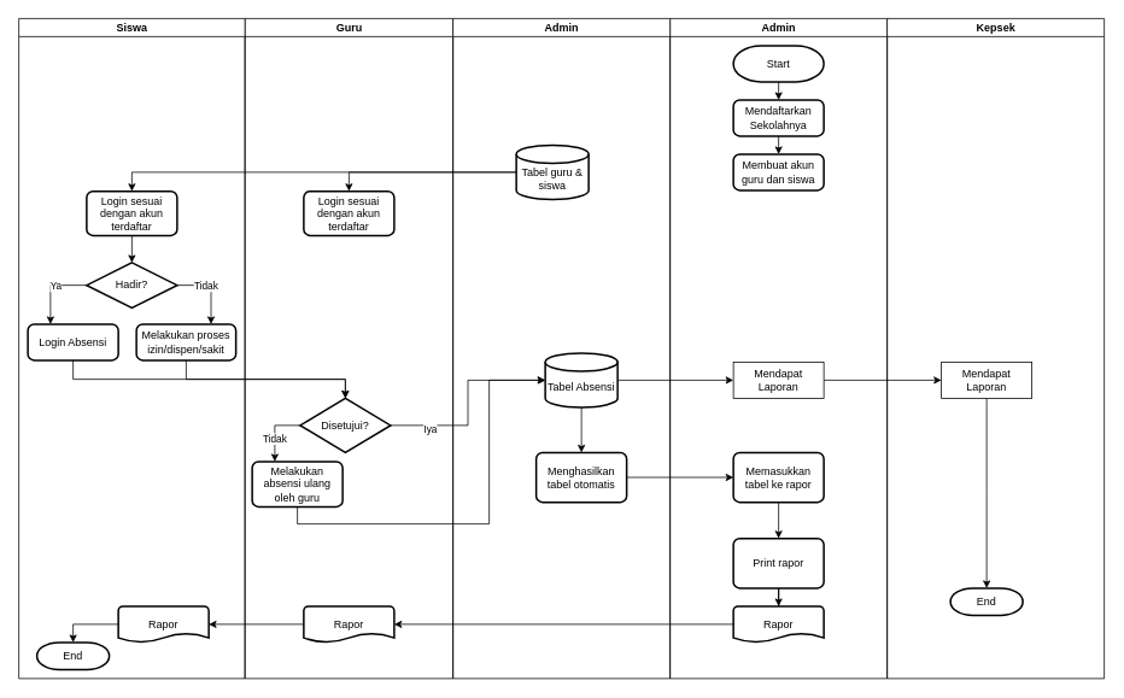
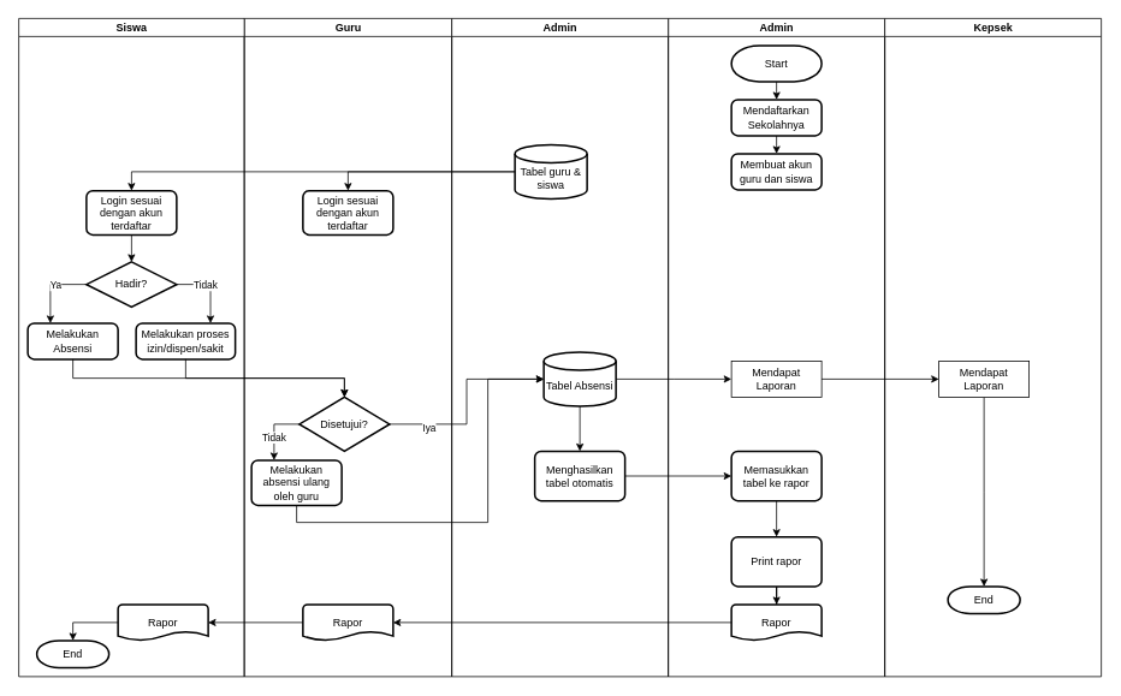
- <mxCell id="29" value="Login Absensi" style="rounded=1;whiteSpace=wrap;html=1;absoluteArcSize=1;arcSize=14;strokeWidth=2;" parent="21" vertex="1"><mxGeometry x="10" y="338" width="100" height="40" as="geometry" /></mxCell>
+ <mxCell id="29" value="Melakukan Absensi" style="rounded=1;whiteSpace=wrap;html=1;absoluteArcSize=1;arcSize=14;strokeWidth=2;" parent="21" vertex="1"><mxGeometry x="10" y="338" width="100" height="40" as="geometry" /></mxCell>
